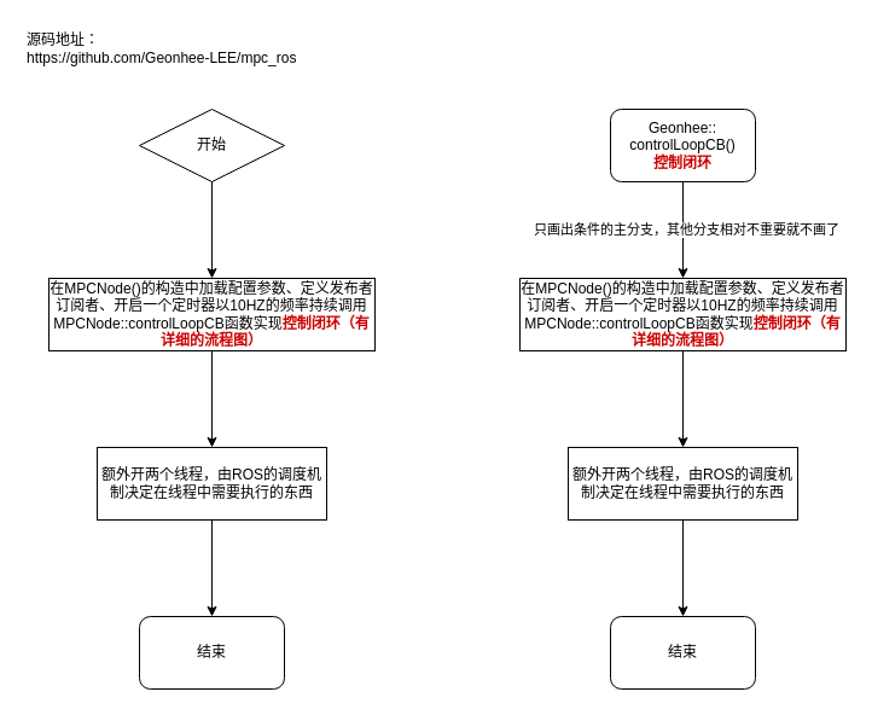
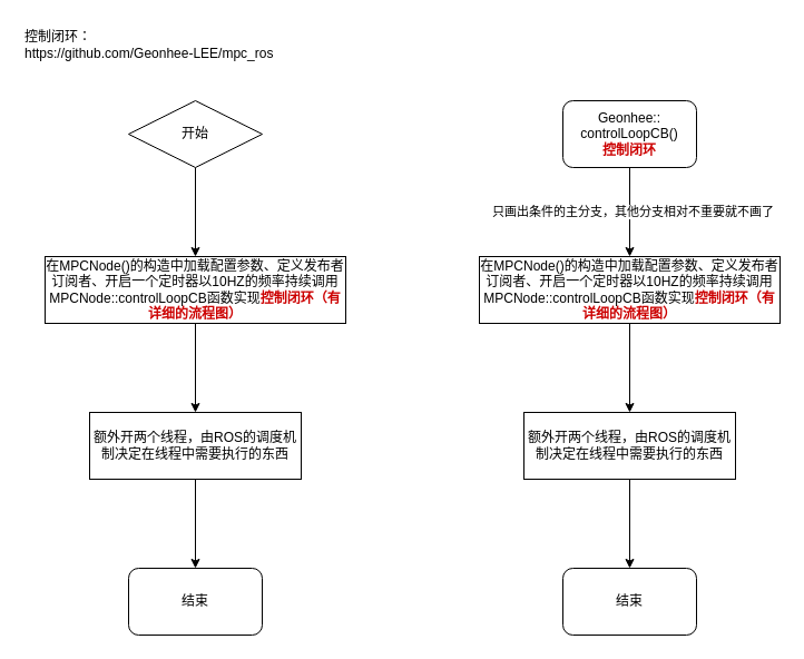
- <mxCell id="2" value="源码地址：&lt;div&gt;https://github.com/Geonhee-LEE/mpc_ros&lt;/div&gt;" style="text;html=1;align=left;verticalAlign=middle;resizable=0;points=[];autosize=1;strokeColor=none;fillColor=none;" vertex="1" parent="1"><mxGeometry x="20" y="20" width="250" height="40" as="geometry" /></mxCell>
+ <mxCell id="2" value="控制闭环：&lt;div&gt;https://github.com/Geonhee-LEE/mpc_ros&lt;/div&gt;" style="text;html=1;align=left;verticalAlign=middle;resizable=0;points=[];autosize=1;strokeColor=none;fillColor=none;" vertex="1" parent="1"><mxGeometry x="20" y="20" width="250" height="40" as="geometry" /></mxCell>
